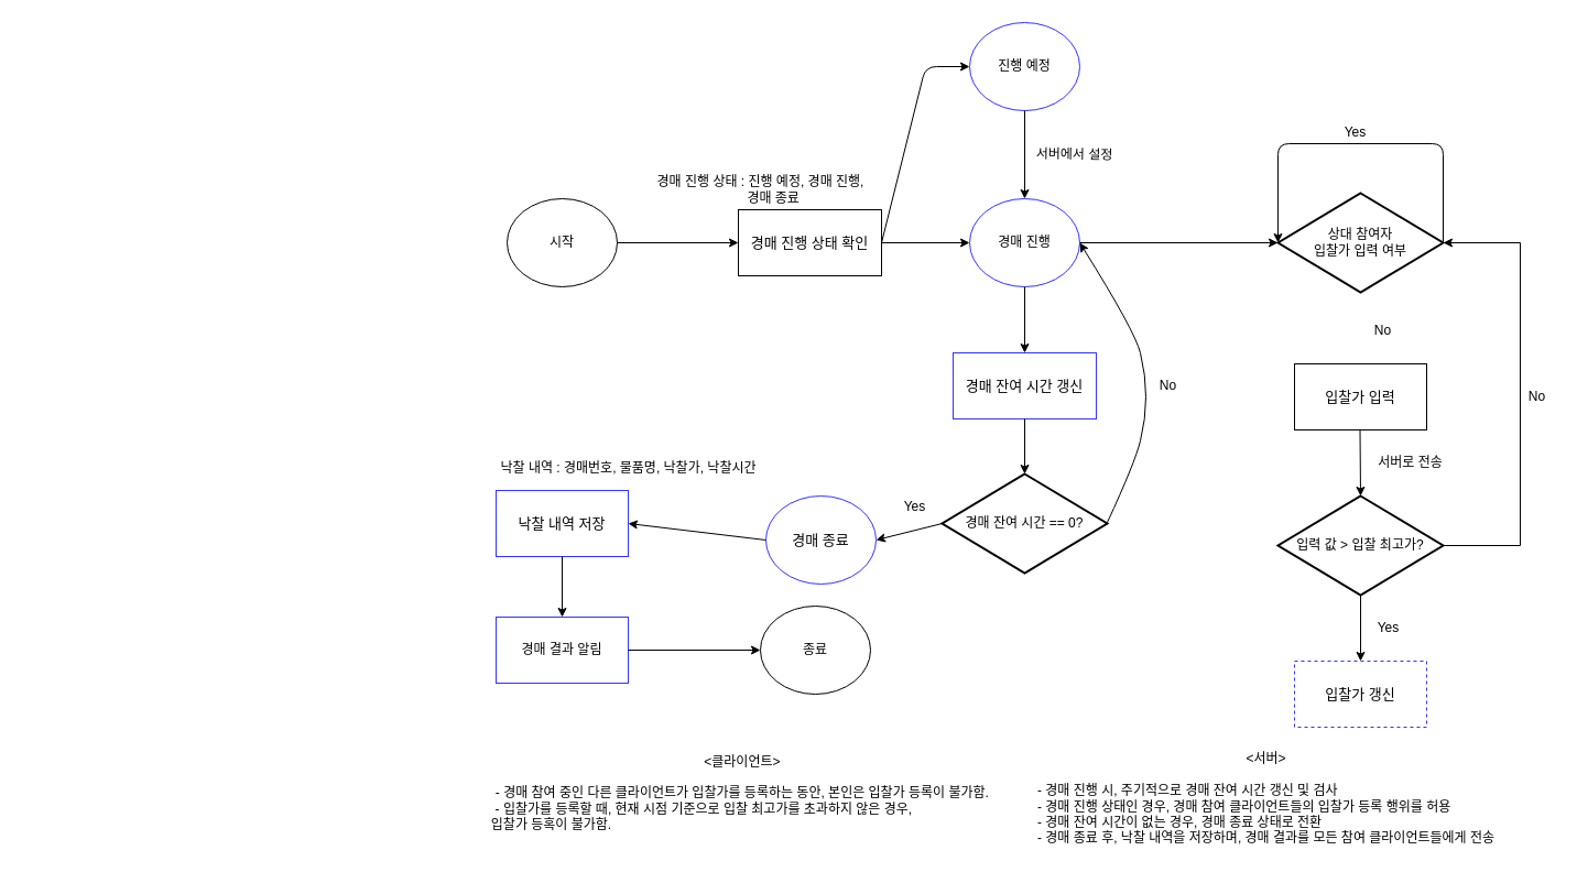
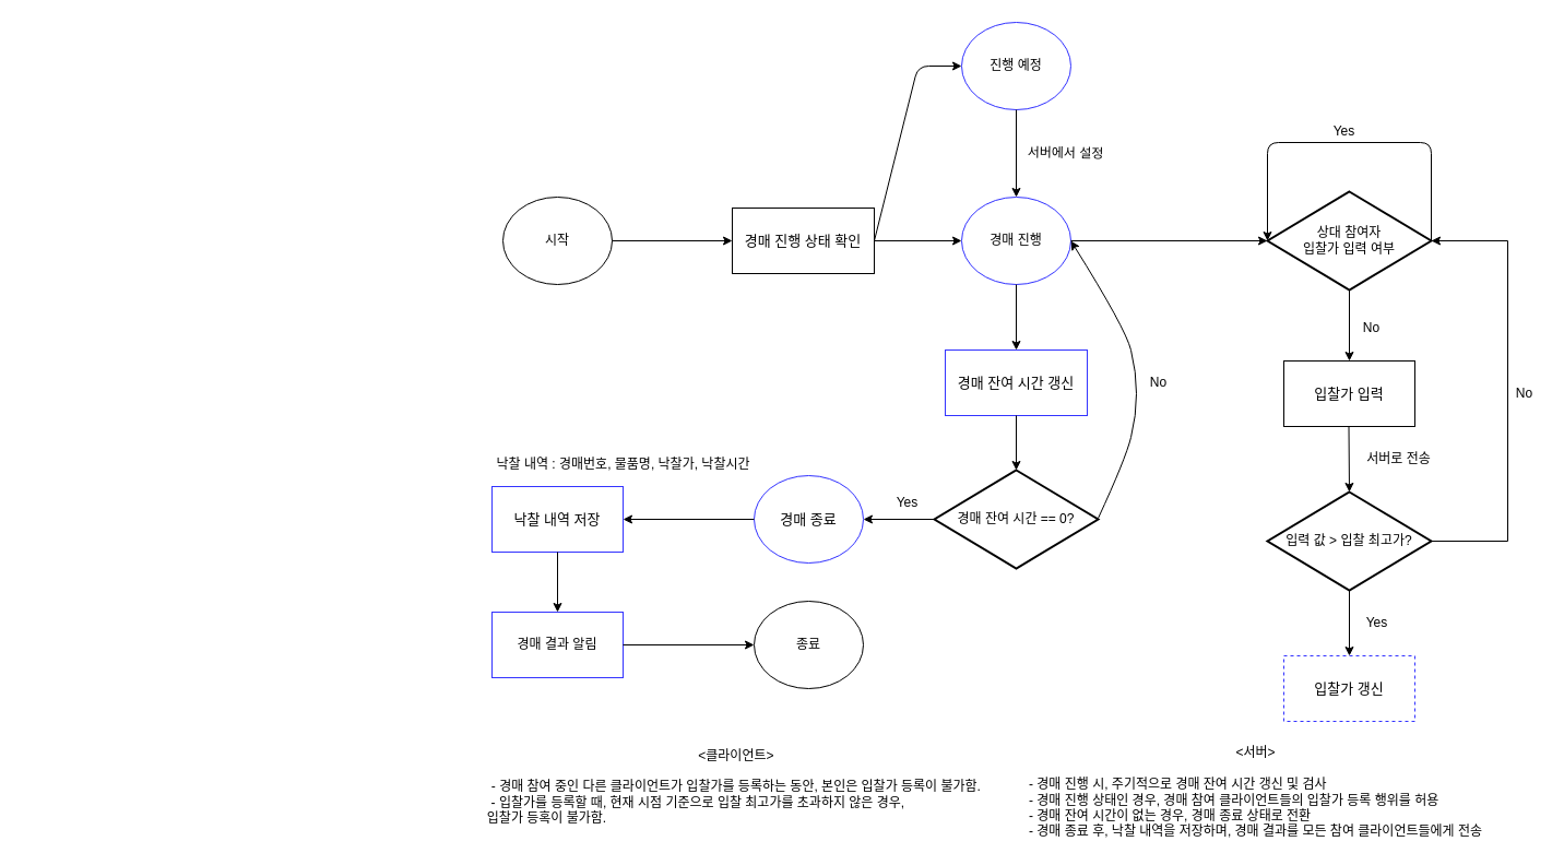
- <mxCell id="39" value="&lt;font color=&quot;#000000&quot; style=&quot;font-size: 12px&quot;&gt;경매 진행 상태 : 진행 예정, 경매 진행, &lt;br&gt;&amp;nbsp; &amp;nbsp; &amp;nbsp; &amp;nbsp;경매 종료&lt;/font&gt;" style="text;html=1;align=center;verticalAlign=middle;resizable=0;points=[];autosize=1;fontColor=#3333FF;" parent="1" vertex="1"><mxGeometry x="580" y="157" width="220" height="30" as="geometry" /></mxCell>
+ <mxCell id="34" value="" style="endArrow=classic;html=1;fontColor=#3333FF;entryX=0.5;entryY=0;entryDx=0;entryDy=0;exitX=0.5;exitY=1;exitDx=0;exitDy=0;exitPerimeter=0;" parent="1" source="26" target="30" edge="1"><mxGeometry width="50" height="50" relative="1" as="geometry"><mxPoint x="1240" y="265" as="sourcePoint" /><mxPoint x="1290" y="215" as="targetPoint" /></mxGeometry></mxCell>
- <mxCell id="17" value="&lt;font style=&quot;font-size: 13px&quot;&gt;경매 종료&lt;/font&gt;" style="ellipse;whiteSpace=wrap;html=1;strokeColor=#3333FF;" parent="1" vertex="1"><mxGeometry x="695" y="450" width="100" height="80" as="geometry" /></mxCell>
+ <mxCell id="17" value="&lt;font style=&quot;font-size: 13px&quot;&gt;경매 종료&lt;/font&gt;" style="ellipse;whiteSpace=wrap;html=1;strokeColor=#3333FF;" parent="1" vertex="1"><mxGeometry x="690" y="435" width="100" height="80" as="geometry" /></mxCell>
